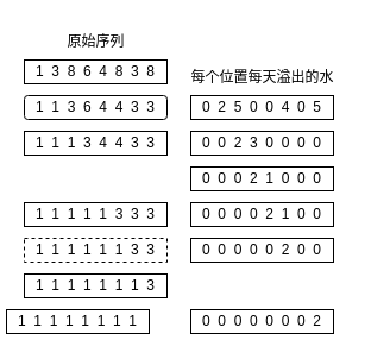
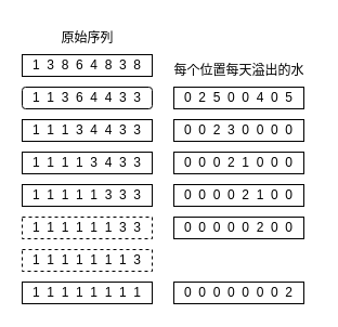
+ <mxCell id="5" value="1&amp;nbsp; 1&amp;nbsp; 1&amp;nbsp; 1&amp;nbsp; 3&amp;nbsp; 4&amp;nbsp; 3&amp;nbsp; 3" style="rounded=0;whiteSpace=wrap;html=1;" vertex="1" parent="1"><mxGeometry x="20" y="140" width="120" height="20" as="geometry" /></mxCell>
- <mxCell id="8" value="1&amp;nbsp; 1&amp;nbsp; 1&amp;nbsp; 1&amp;nbsp; 1&amp;nbsp; 1&amp;nbsp; 1&amp;nbsp; 3" style="rounded=0;whiteSpace=wrap;html=1;" vertex="1" parent="1"><mxGeometry x="20" y="230" width="120" height="20" as="geometry" /></mxCell>
+ <mxCell id="8" value="1&amp;nbsp; 1&amp;nbsp; 1&amp;nbsp; 1&amp;nbsp; 1&amp;nbsp; 1&amp;nbsp; 1&amp;nbsp; 3" style="rounded=0;whiteSpace=wrap;html=1;dashed=1;" vertex="1" parent="1"><mxGeometry x="20" y="230" width="120" height="20" as="geometry" /></mxCell>
- <mxCell id="9" value="1&amp;nbsp; 1&amp;nbsp; 1&amp;nbsp; 1&amp;nbsp; 1&amp;nbsp; 1&amp;nbsp; 1&amp;nbsp; 1" style="rounded=0;whiteSpace=wrap;html=1;" vertex="1" parent="1"><mxGeometry x="5" y="260" width="120" height="20" as="geometry" /></mxCell>
+ <mxCell id="9" value="1&amp;nbsp; 1&amp;nbsp; 1&amp;nbsp; 1&amp;nbsp; 1&amp;nbsp; 1&amp;nbsp; 1&amp;nbsp; 1" style="rounded=0;whiteSpace=wrap;html=1;" vertex="1" parent="1"><mxGeometry x="20" y="260" width="120" height="20" as="geometry" /></mxCell>
